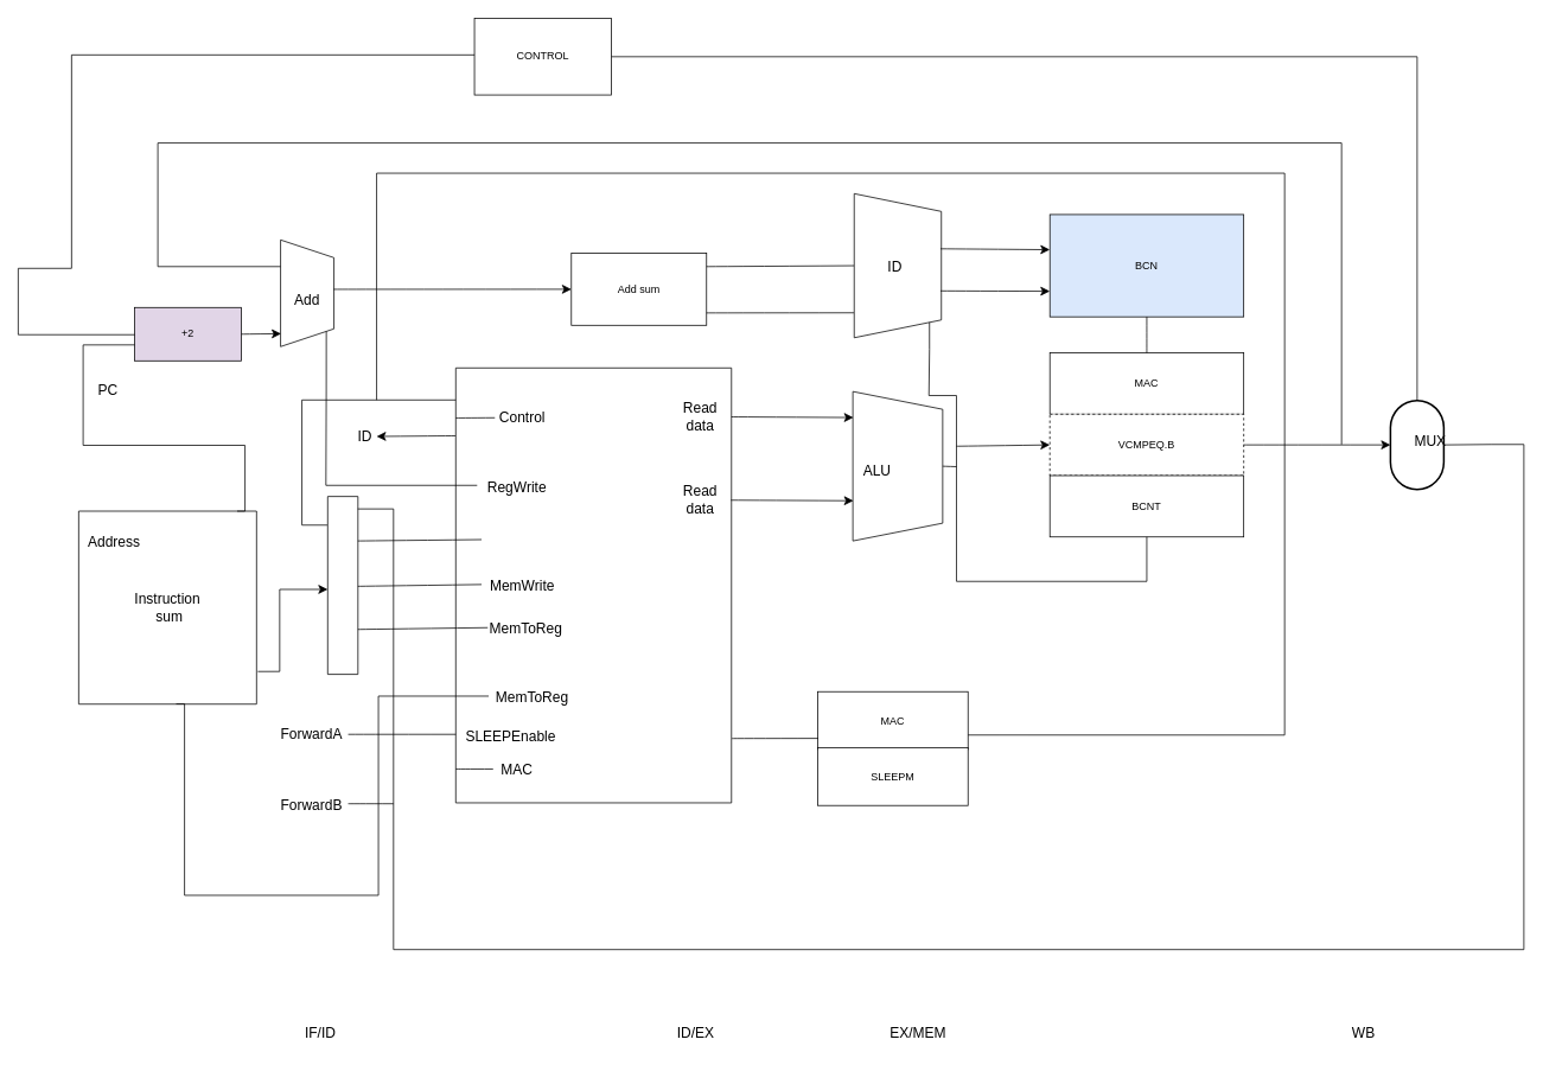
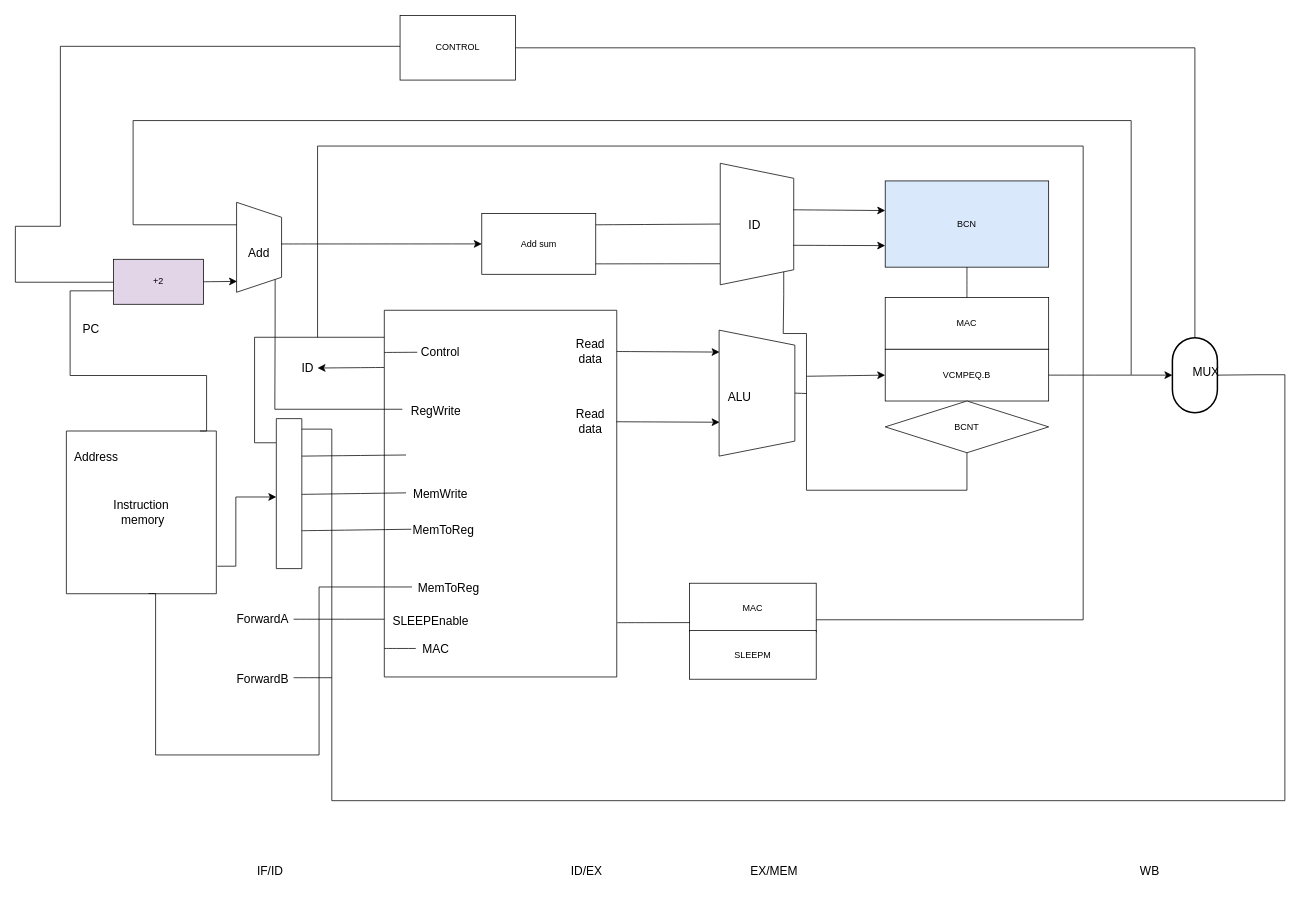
- <mxCell id="50" value="VCMPEQ.B" style="rounded=0;whiteSpace=wrap;html=1;dashed=1;" vertex="1" parent="1"><mxGeometry x="1180" y="465" width="218" height="69" as="geometry" /></mxCell>
+ <mxCell id="50" value="VCMPEQ.B" style="rounded=0;whiteSpace=wrap;html=1;" vertex="1" parent="1"><mxGeometry x="1180" y="465" width="218" height="69" as="geometry" /></mxCell>
- <mxCell id="51" value="BCNT" style="rounded=0;whiteSpace=wrap;html=1;" vertex="1" parent="1"><mxGeometry x="1180" y="534" width="218" height="69" as="geometry" /></mxCell>
+ <mxCell id="51" value="BCNT" style="rhombus;whiteSpace=wrap;html=1;" vertex="1" parent="1"><mxGeometry x="1180" y="534" width="218" height="69" as="geometry" /></mxCell>
- <mxCell id="16" value="Instruction&lt;div&gt;&amp;nbsp;sum&lt;/div&gt;" style="text;html=1;whiteSpace=wrap;strokeColor=none;fillColor=none;align=center;verticalAlign=middle;rounded=0;fontSize=16;" vertex="1" parent="15"><mxGeometry x="53" y="93.5" width="94" height="30" as="geometry" /></mxCell>
+ <mxCell id="16" value="Instruction&lt;div&gt;&amp;nbsp;memory&lt;/div&gt;" style="text;html=1;whiteSpace=wrap;strokeColor=none;fillColor=none;align=center;verticalAlign=middle;rounded=0;fontSize=16;" vertex="1" parent="15"><mxGeometry x="53" y="93.5" width="94" height="30" as="geometry" /></mxCell>
